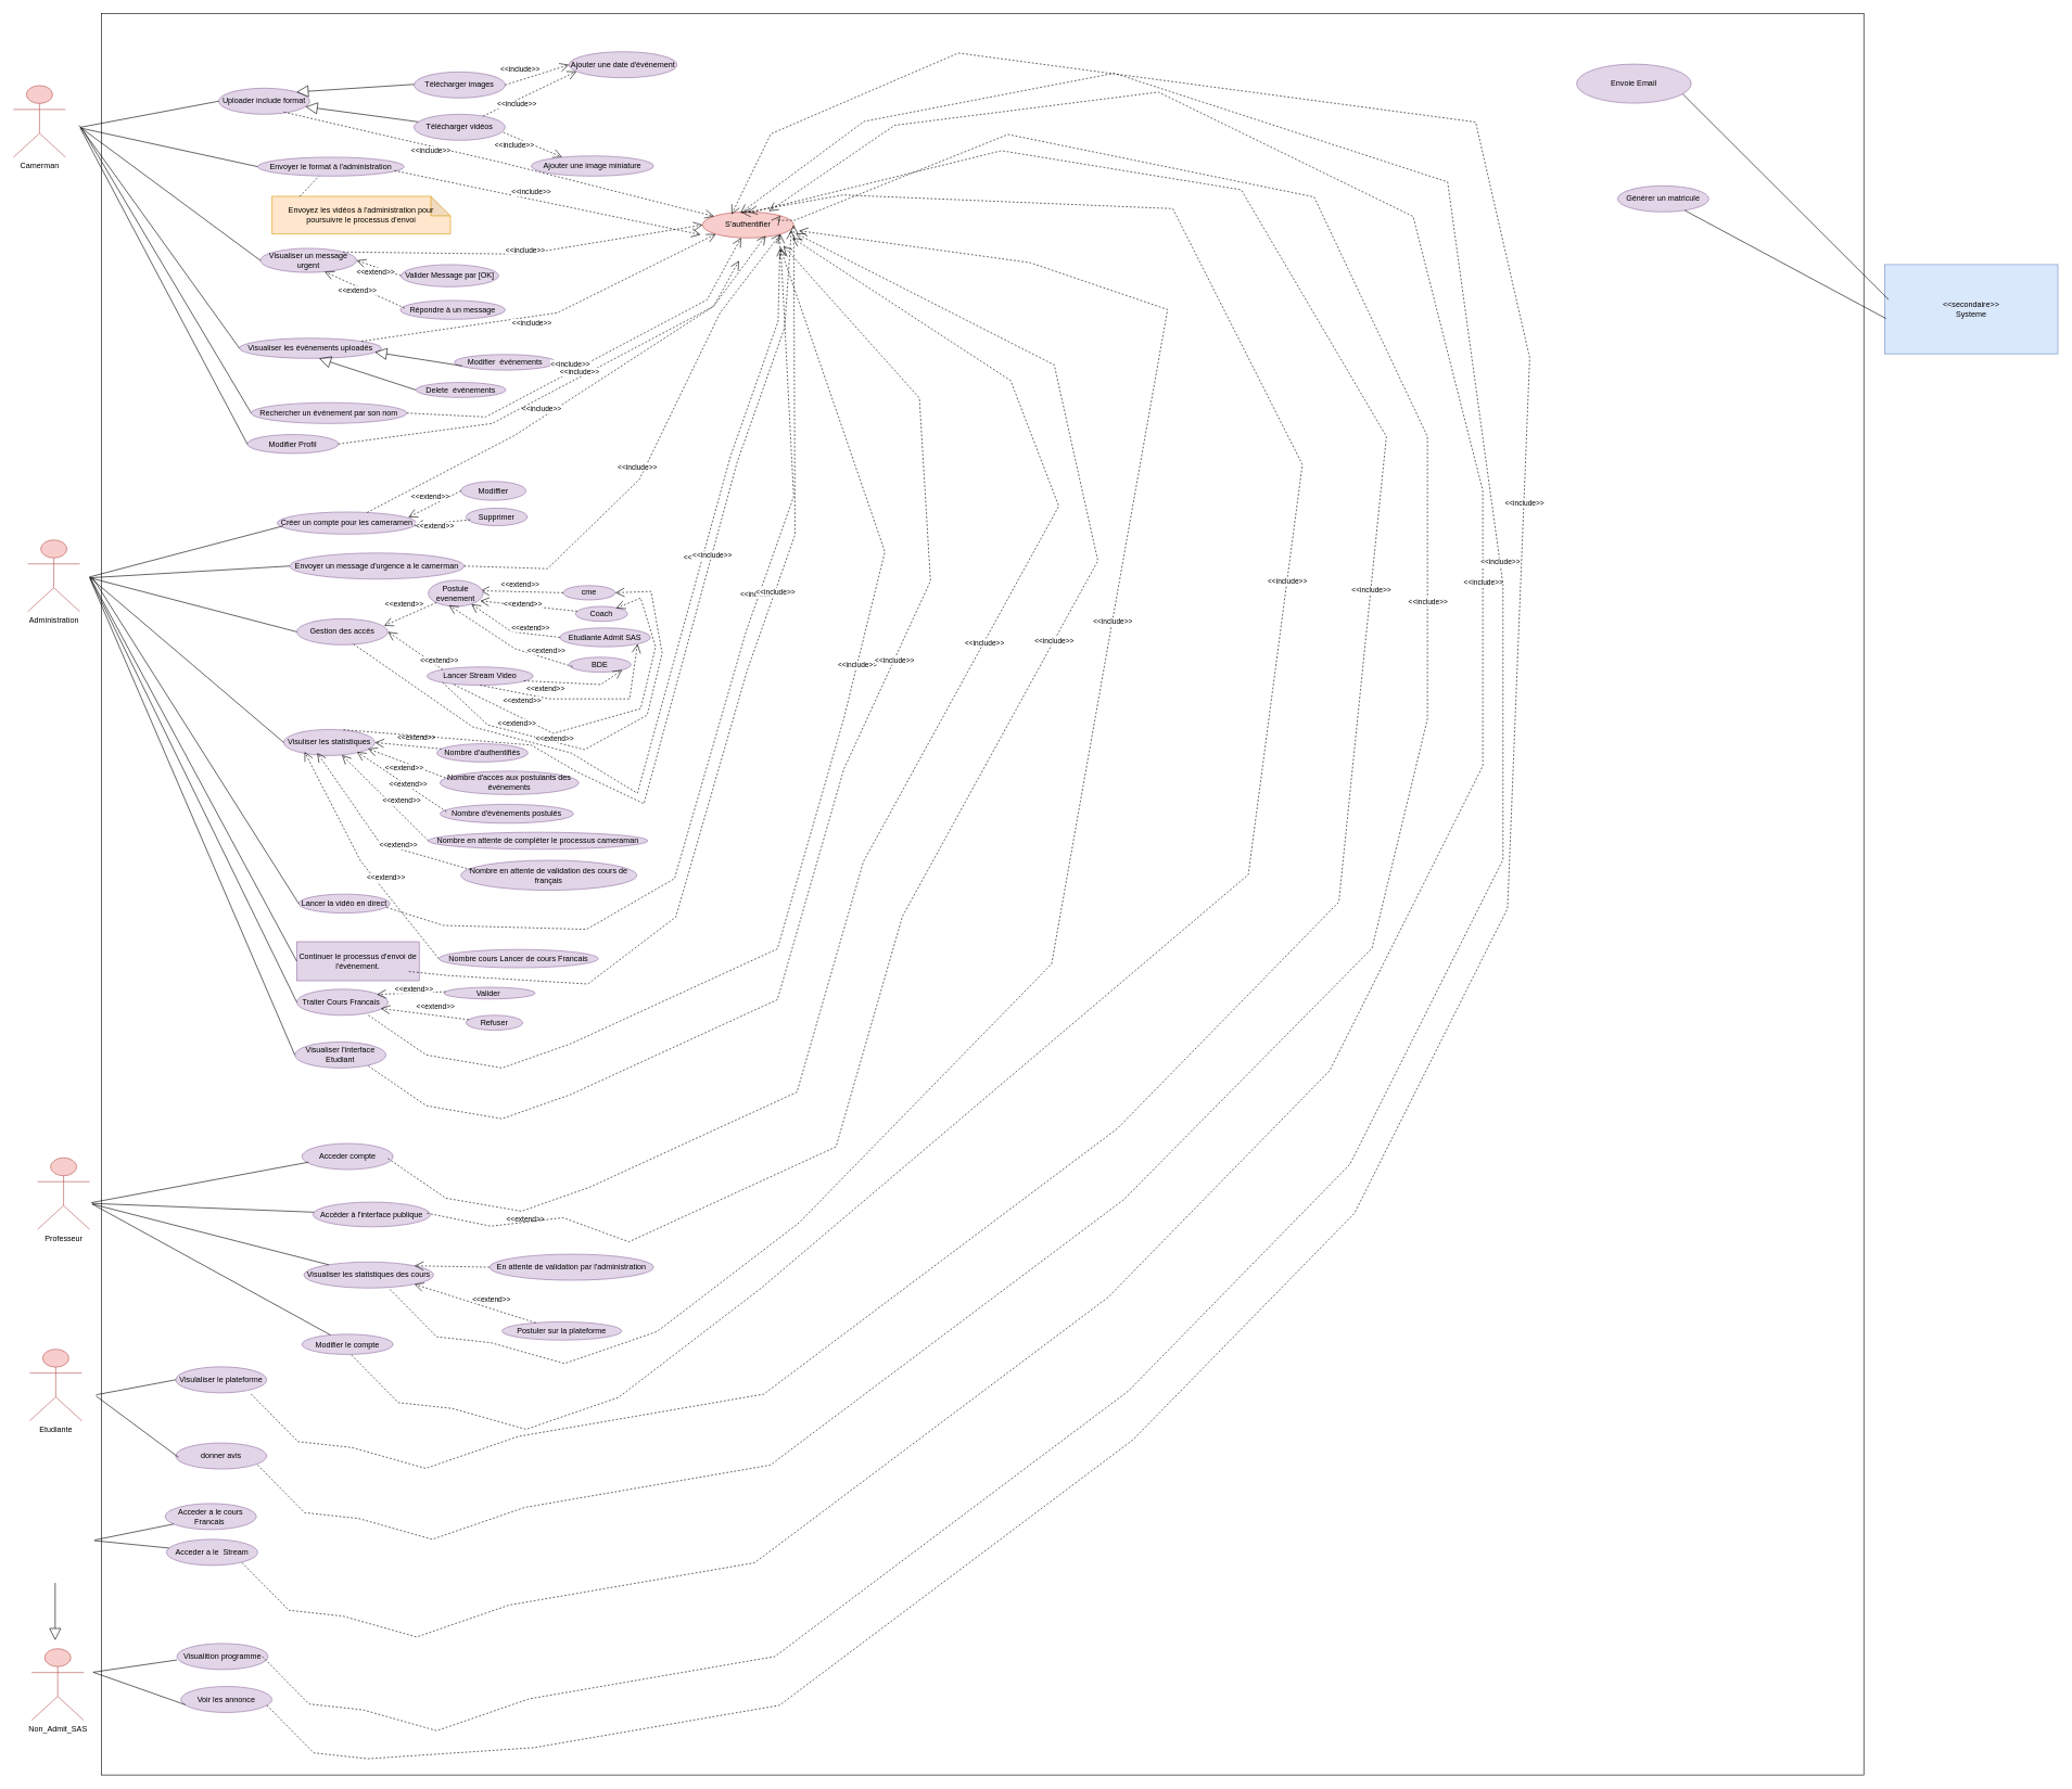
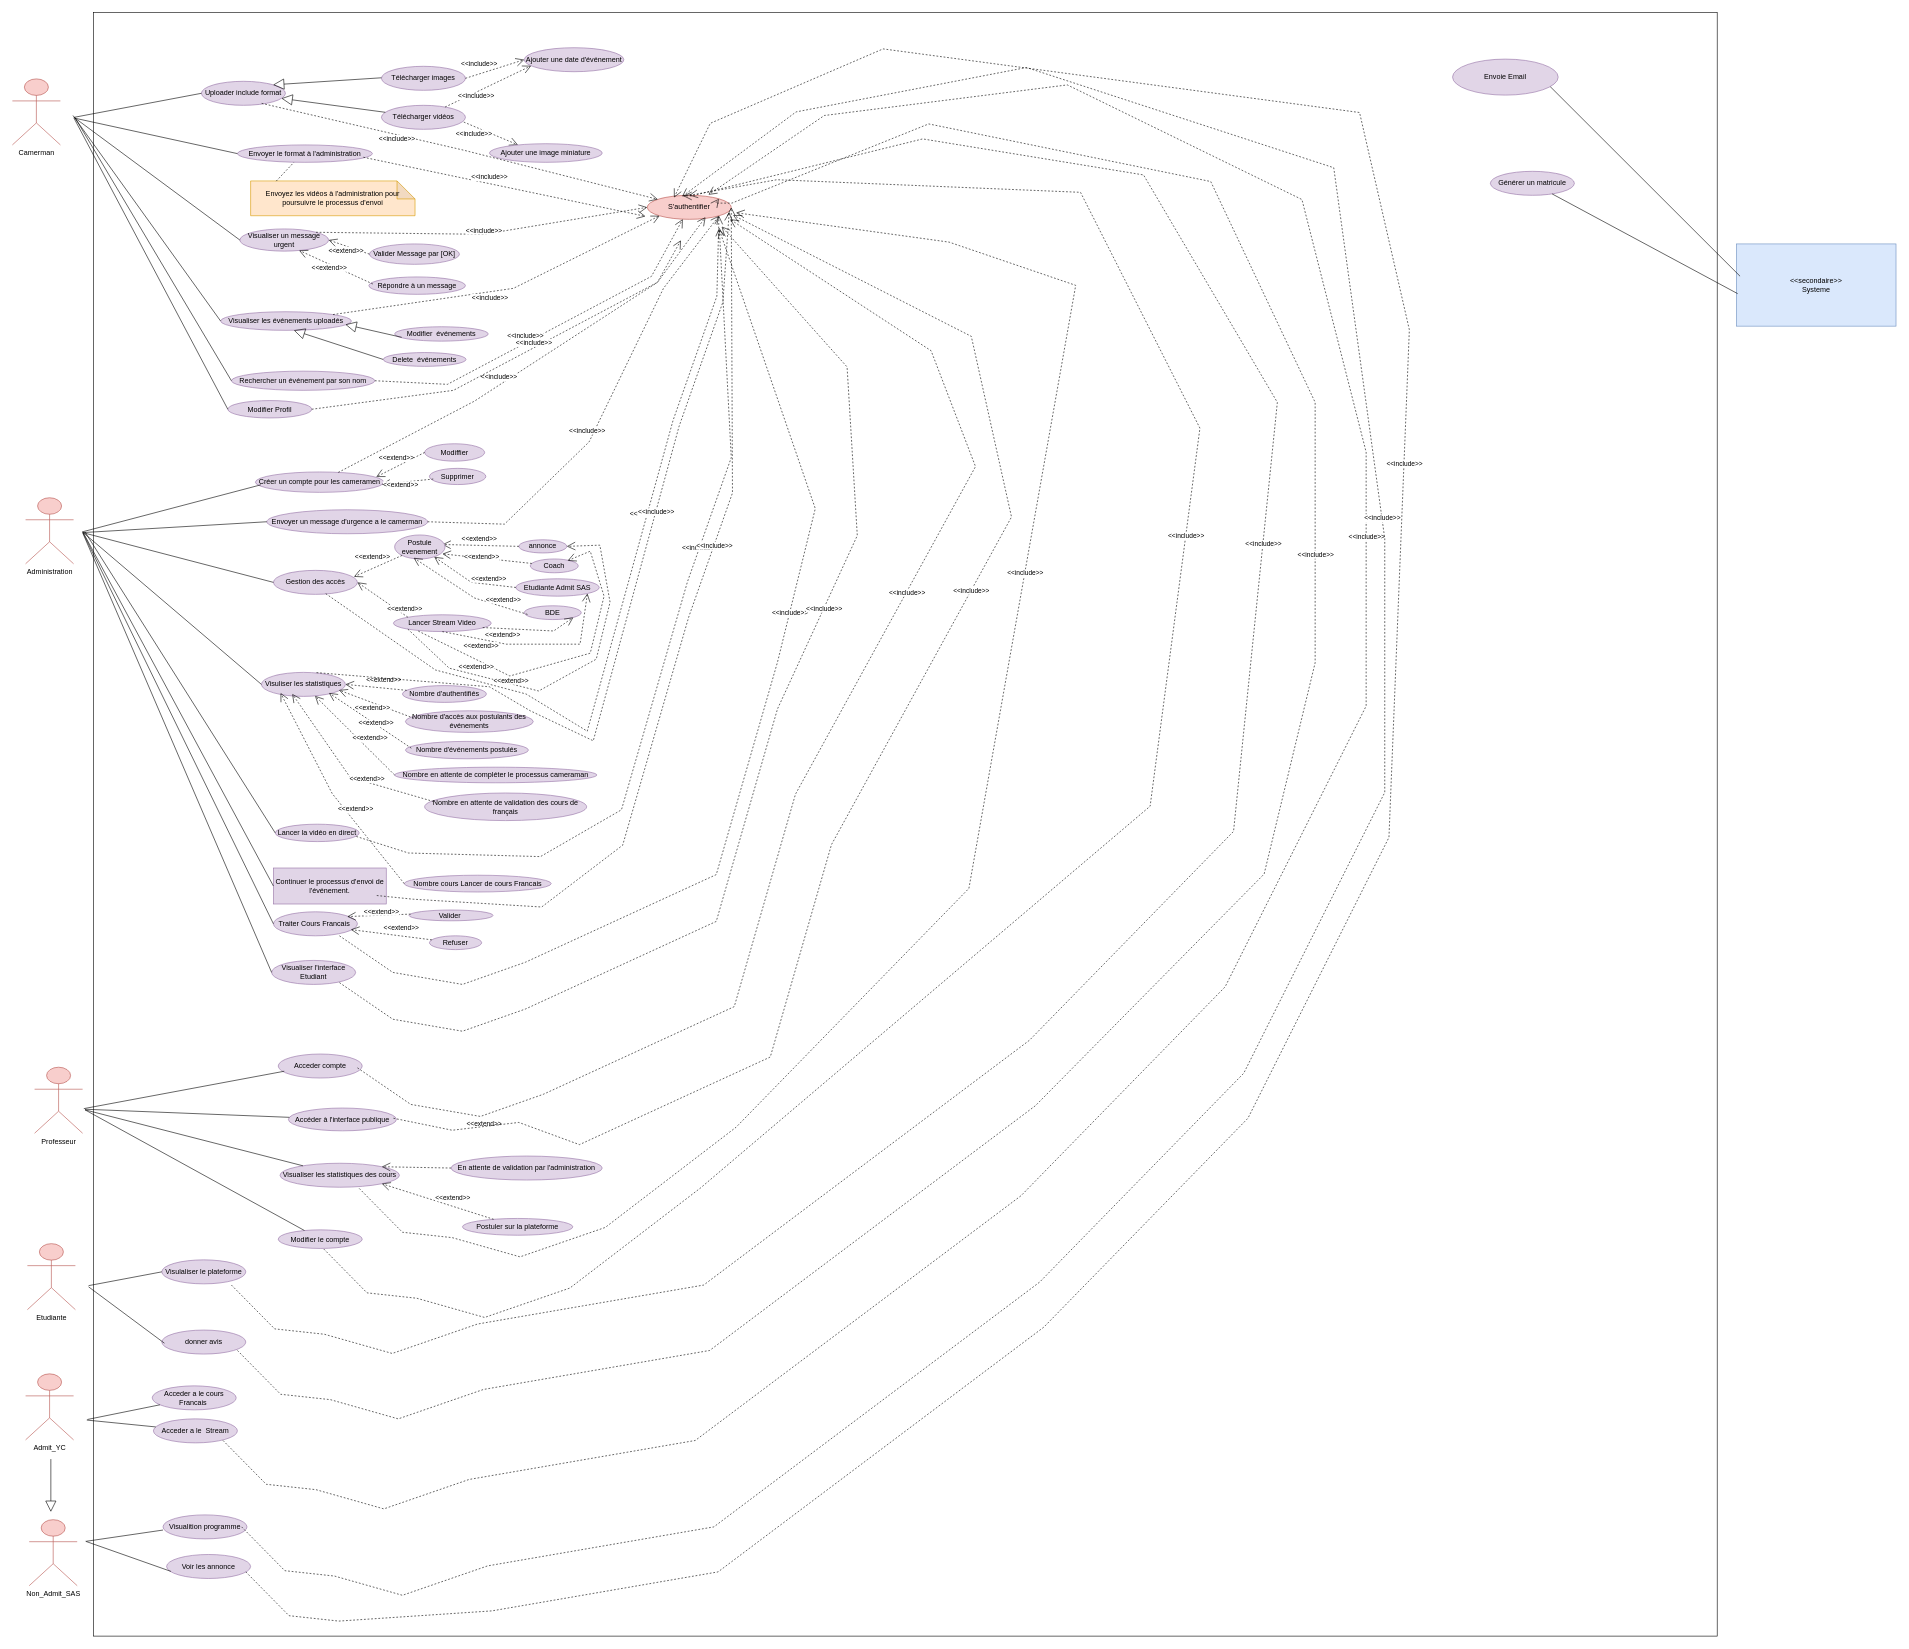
- <mxCell id="33" value="Modifier&amp;nbsp; événements" style="ellipse;whiteSpace=wrap;html=1;fillColor=#e1d5e7;strokeColor=#9673a6;" vertex="1" parent="1"><mxGeometry x="697" y="544" width="156" height="24" as="geometry" /></mxCell>
+ <mxCell id="33" value="Modifier&amp;nbsp; événements" style="ellipse;whiteSpace=wrap;html=1;fillColor=#e1d5e7;strokeColor=#9673a6;" vertex="1" parent="1"><mxGeometry x="657" y="544" width="156" height="24" as="geometry" /></mxCell>
- <mxCell id="46" value="cme" style="ellipse;whiteSpace=wrap;html=1;fillColor=#e1d5e7;strokeColor=#9673a6;" vertex="1" parent="1"><mxGeometry x="864" y="899" width="80" height="22" as="geometry" /></mxCell>
+ <mxCell id="46" value="annonce" style="ellipse;whiteSpace=wrap;html=1;fillColor=#e1d5e7;strokeColor=#9673a6;" vertex="1" parent="1"><mxGeometry x="864" y="899" width="80" height="22" as="geometry" /></mxCell>
+ <mxCell id="100" value="Admit_YC" style="shape=umlActor;verticalLabelPosition=bottom;verticalAlign=top;html=1;outlineConnect=0;fillColor=#f8cecc;strokeColor=#b85450;" vertex="1" parent="1"><mxGeometry x="42" y="2289" width="80" height="110" as="geometry" /></mxCell>
